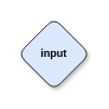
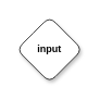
- <mxCell id="2" value="input" style="rhombus;whiteSpace=wrap;html=1;rounded=1;fontStyle=1;glass=0;sketch=0;fontSize=12;points=[[0,0.5,0,0,0],[0.5,0,0,0,0],[0.5,1,0,0,0],[1,0.5,0,0,0]];shadow=1;fillColor=#dae8fc;" parent="1" vertex="1"><mxGeometry x="20" y="20" width="80" height="80" as="geometry" /></mxCell>
+ <mxCell id="2" value="input" style="rhombus;whiteSpace=wrap;html=1;rounded=1;fontStyle=1;glass=0;sketch=0;fontSize=12;points=[[0,0.5,0,0,0],[0.5,0,0,0,0],[0.5,1,0,0,0],[1,0.5,0,0,0]];shadow=1;" parent="1" vertex="1"><mxGeometry x="20" y="20" width="80" height="80" as="geometry" /></mxCell>
